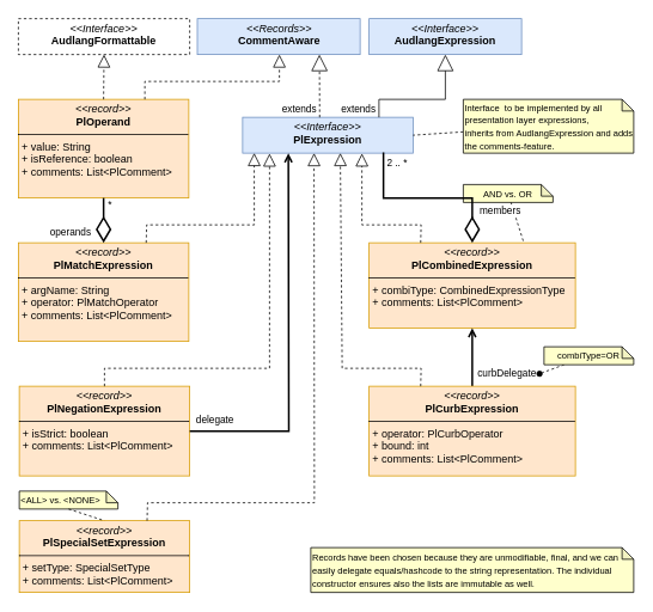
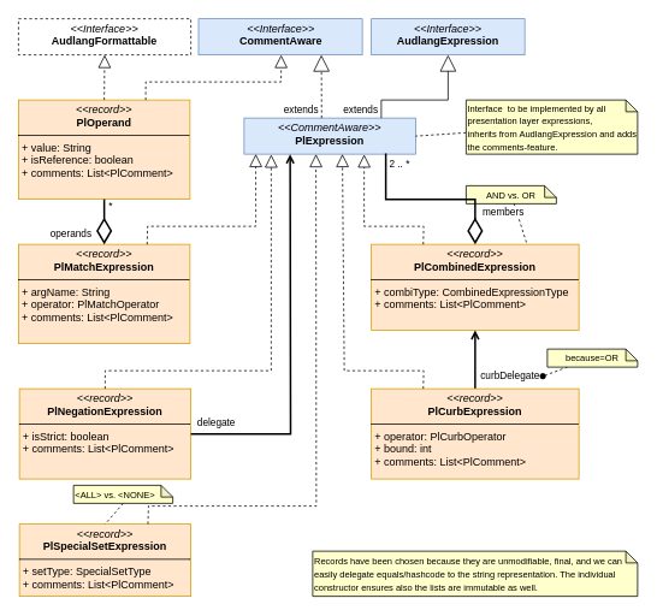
- <mxCell id="3" value="&lt;p style=&quot;margin:0px;margin-top:4px;text-align:center;&quot;&gt;&lt;i&gt;&amp;lt;&amp;lt;Records&amp;gt;&amp;gt;&lt;/i&gt;&lt;br&gt;&lt;b&gt;CommentAware&lt;/b&gt;&lt;/p&gt;&lt;p style=&quot;margin:0px;margin-left:4px;&quot;&gt;&lt;br&gt;&lt;/p&gt;" style="verticalAlign=top;align=left;overflow=fill;html=1;whiteSpace=wrap;fillColor=#dae8fc;strokeColor=#6c8ebf;" parent="1" vertex="1"><mxGeometry x="219.5" y="20" width="181.5" height="40" as="geometry" /></mxCell>
+ <mxCell id="3" value="&lt;p style=&quot;margin:0px;margin-top:4px;text-align:center;&quot;&gt;&lt;i&gt;&amp;lt;&amp;lt;Interface&amp;gt;&amp;gt;&lt;/i&gt;&lt;br&gt;&lt;b&gt;CommentAware&lt;/b&gt;&lt;/p&gt;&lt;p style=&quot;margin:0px;margin-left:4px;&quot;&gt;&lt;br&gt;&lt;/p&gt;" style="verticalAlign=top;align=left;overflow=fill;html=1;whiteSpace=wrap;fillColor=#dae8fc;strokeColor=#6c8ebf;" parent="1" vertex="1"><mxGeometry x="219.5" y="20" width="181.5" height="40" as="geometry" /></mxCell>
- <mxCell id="4" value="&lt;p style=&quot;margin:0px;margin-top:4px;text-align:center;&quot;&gt;&lt;i&gt;&amp;lt;&amp;lt;Interface&amp;gt;&amp;gt;&lt;/i&gt;&lt;br&gt;&lt;b&gt;PlExpression&lt;/b&gt;&lt;/p&gt;" style="verticalAlign=top;align=left;overflow=fill;html=1;whiteSpace=wrap;fillColor=#dae8fc;strokeColor=#6c8ebf;" parent="1" vertex="1"><mxGeometry x="270" y="130" width="190" height="40" as="geometry" /></mxCell>
+ <mxCell id="4" value="&lt;p style=&quot;margin:0px;margin-top:4px;text-align:center;&quot;&gt;&lt;i&gt;&amp;lt;&amp;lt;CommentAware&amp;gt;&amp;gt;&lt;/i&gt;&lt;br&gt;&lt;b&gt;PlExpression&lt;/b&gt;&lt;/p&gt;" style="verticalAlign=top;align=left;overflow=fill;html=1;whiteSpace=wrap;fillColor=#dae8fc;strokeColor=#6c8ebf;" parent="1" vertex="1"><mxGeometry x="270" y="130" width="190" height="40" as="geometry" /></mxCell>
- <mxCell id="36" value="&lt;span style=&quot;font-size: 10px;&quot;&gt;combiType=OR&lt;/span&gt;" style="shape=note;whiteSpace=wrap;html=1;backgroundOutline=1;darkOpacity=0.05;size=13;labelBackgroundColor=none;fillColor=#FFFFCC;gradientColor=none;align=center;" vertex="1" parent="1"><mxGeometry x="606" y="386" width="100" height="20" as="geometry" /></mxCell>
+ <mxCell id="36" value="&lt;span style=&quot;font-size: 10px;&quot;&gt;because=OR&lt;/span&gt;" style="shape=note;whiteSpace=wrap;html=1;backgroundOutline=1;darkOpacity=0.05;size=13;labelBackgroundColor=none;fillColor=#FFFFCC;gradientColor=none;align=center;" vertex="1" parent="1"><mxGeometry x="606" y="386" width="100" height="20" as="geometry" /></mxCell>
- <mxCell id="21" value="&lt;span style=&quot;font-size: 10px;&quot;&gt;&amp;lt;ALL&amp;gt; vs. &amp;lt;NONE&amp;gt;&lt;/span&gt;" style="shape=note;whiteSpace=wrap;html=1;backgroundOutline=1;darkOpacity=0.05;size=13;labelBackgroundColor=none;fillColor=#FFFFCC;gradientColor=none;align=left;" parent="1" vertex="1"><mxGeometry x="21" y="547" width="110" height="20" as="geometry" /></mxCell>
+ <mxCell id="21" value="&lt;span style=&quot;font-size: 10px;&quot;&gt;&amp;lt;ALL&amp;gt; vs. &amp;lt;NONE&amp;gt;&lt;/span&gt;" style="shape=note;whiteSpace=wrap;html=1;backgroundOutline=1;darkOpacity=0.05;size=13;labelBackgroundColor=none;fillColor=#FFFFCC;gradientColor=none;align=left;" parent="1" vertex="1"><mxGeometry x="81" y="537" width="110" height="20" as="geometry" /></mxCell>
